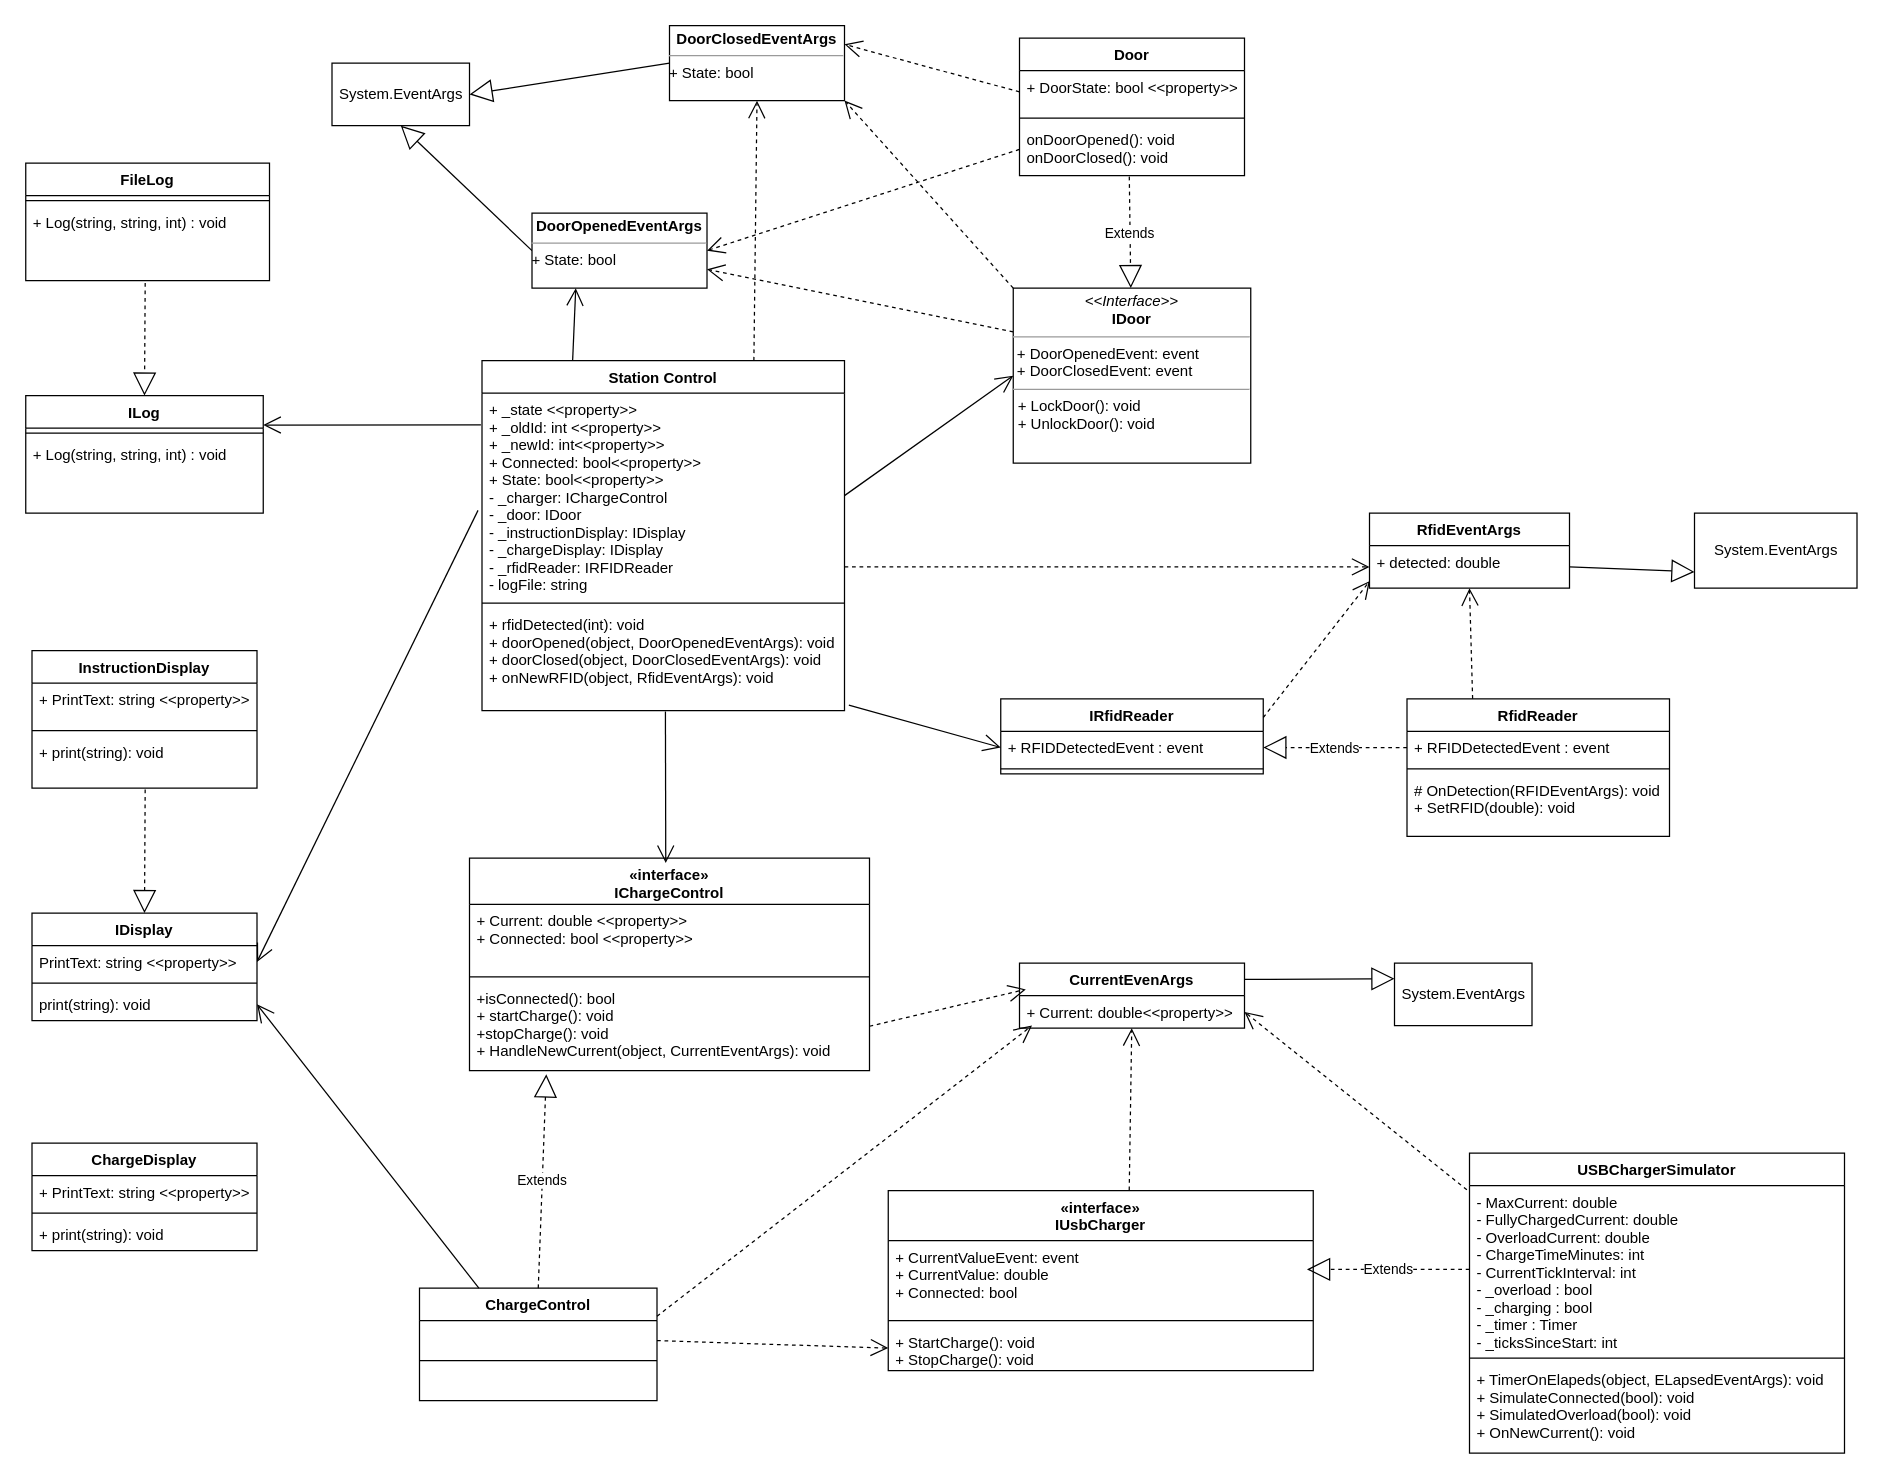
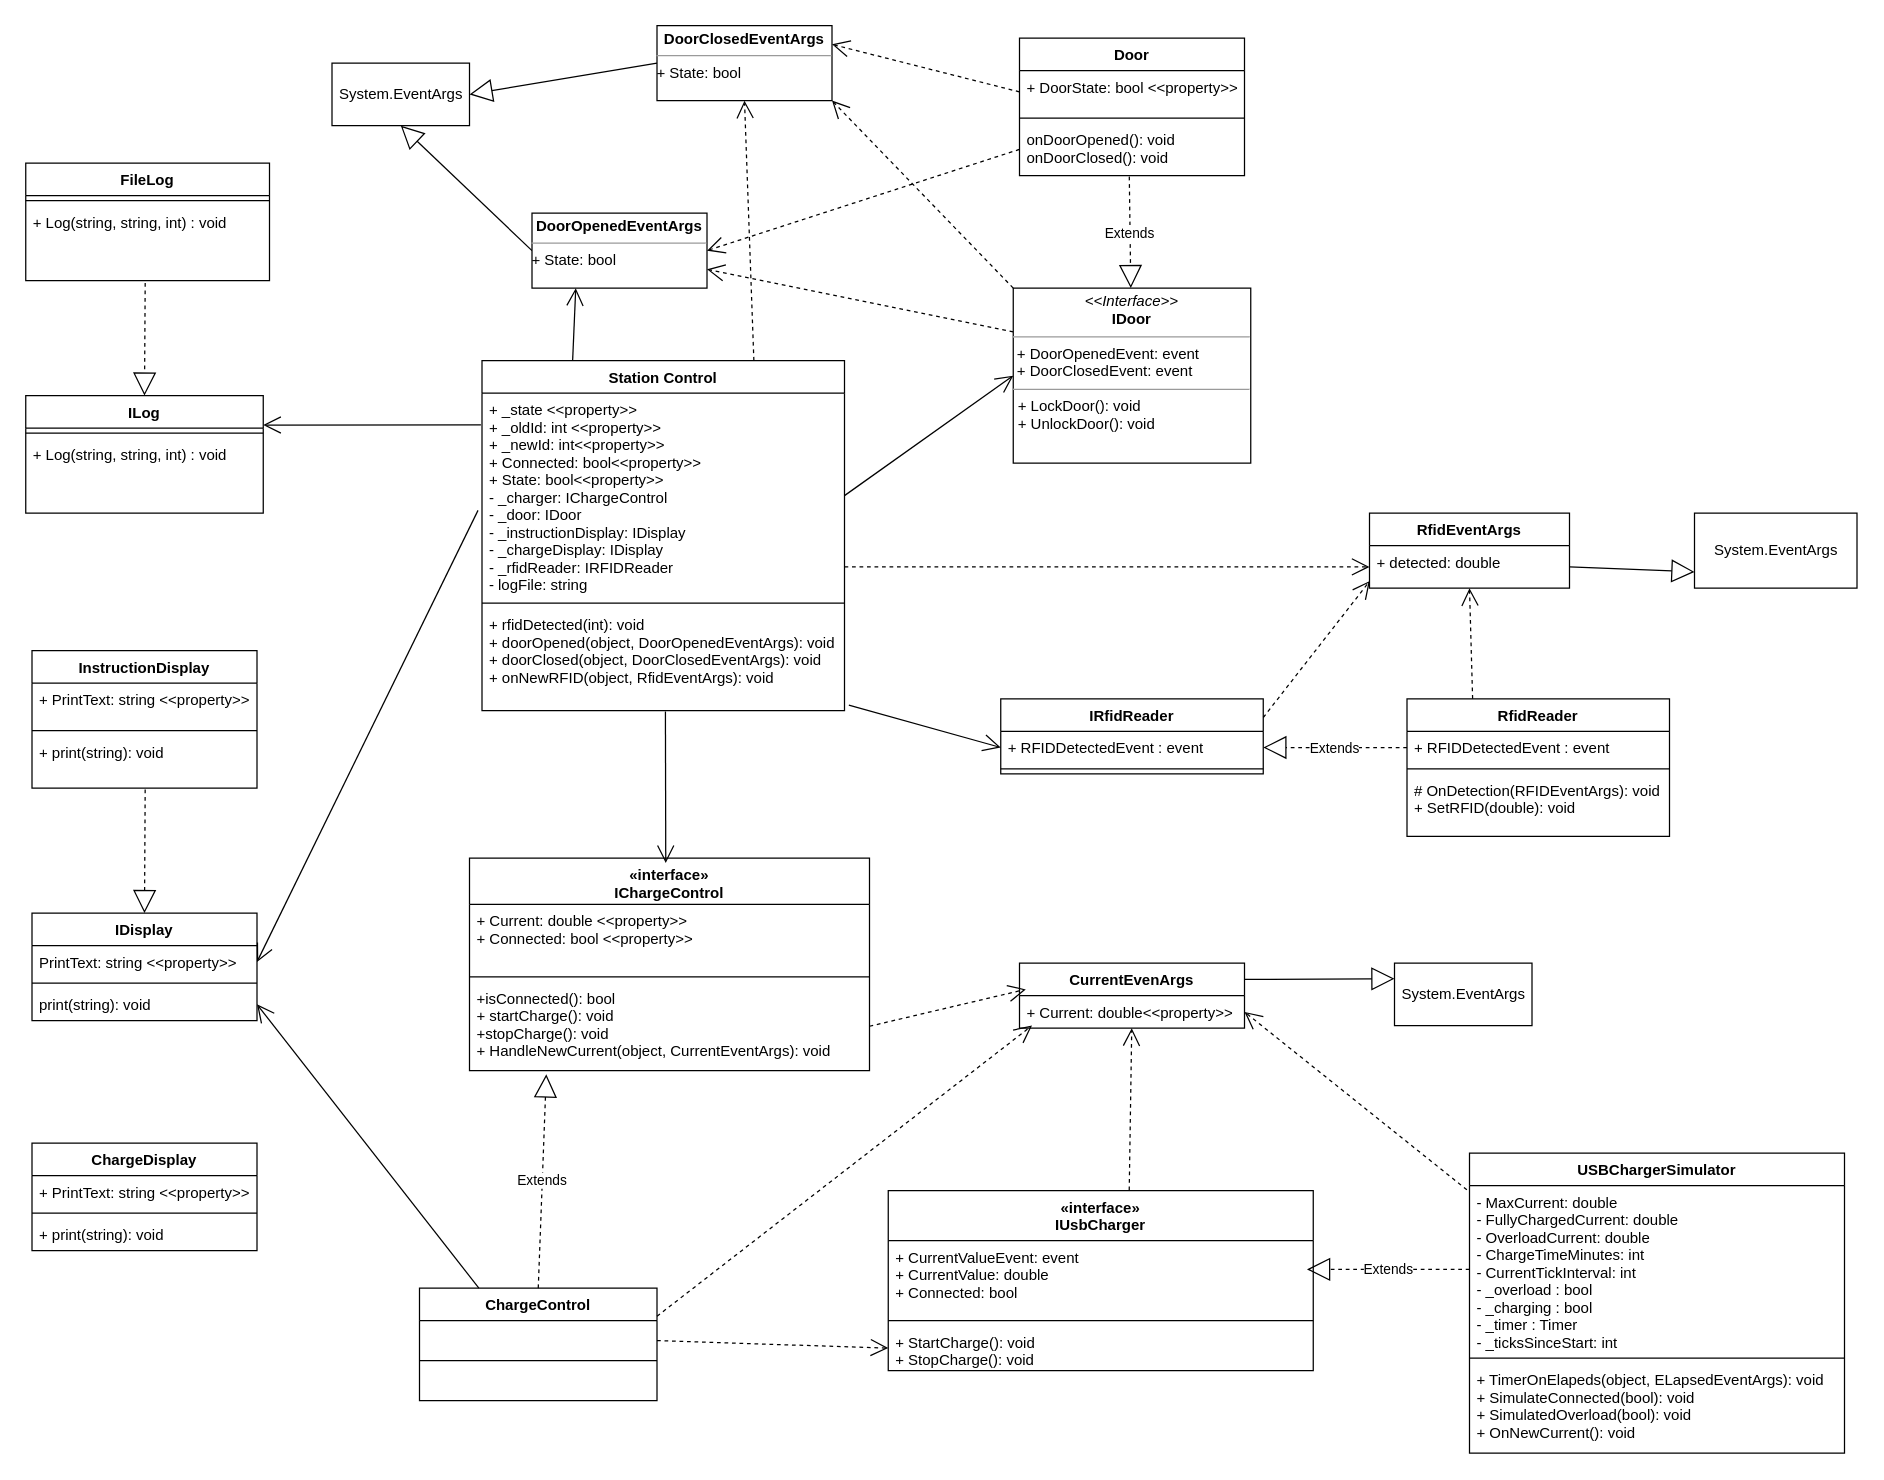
- <mxCell id="82" value="&lt;p style=&quot;margin: 0px ; margin-top: 4px ; text-align: center&quot;&gt;&lt;b&gt;DoorClosedEventArgs&lt;/b&gt;&lt;/p&gt;&lt;hr size=&quot;1&quot;&gt;&lt;div style=&quot;height: 2px&quot;&gt;+ State: bool&lt;/div&gt;" style="verticalAlign=top;align=left;overflow=fill;fontSize=12;fontFamily=Helvetica;html=1;" parent="1" vertex="1"><mxGeometry x="535" width="140" height="60" as="geometry" y="20" /></mxCell>
+ <mxCell id="82" value="&lt;p style=&quot;margin: 0px ; margin-top: 4px ; text-align: center&quot;&gt;&lt;b&gt;DoorClosedEventArgs&lt;/b&gt;&lt;/p&gt;&lt;hr size=&quot;1&quot;&gt;&lt;div style=&quot;height: 2px&quot;&gt;+ State: bool&lt;/div&gt;" style="verticalAlign=top;align=left;overflow=fill;fontSize=12;fontFamily=Helvetica;html=1;" parent="1" vertex="1"><mxGeometry x="525" y="20" width="140" height="60" as="geometry" /></mxCell>
